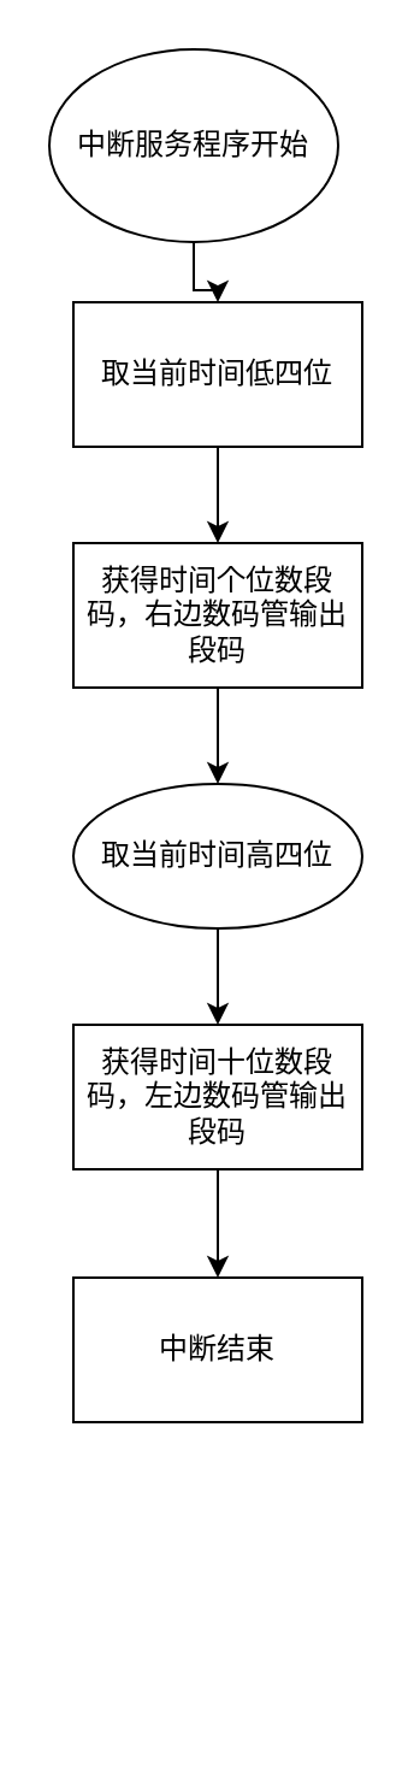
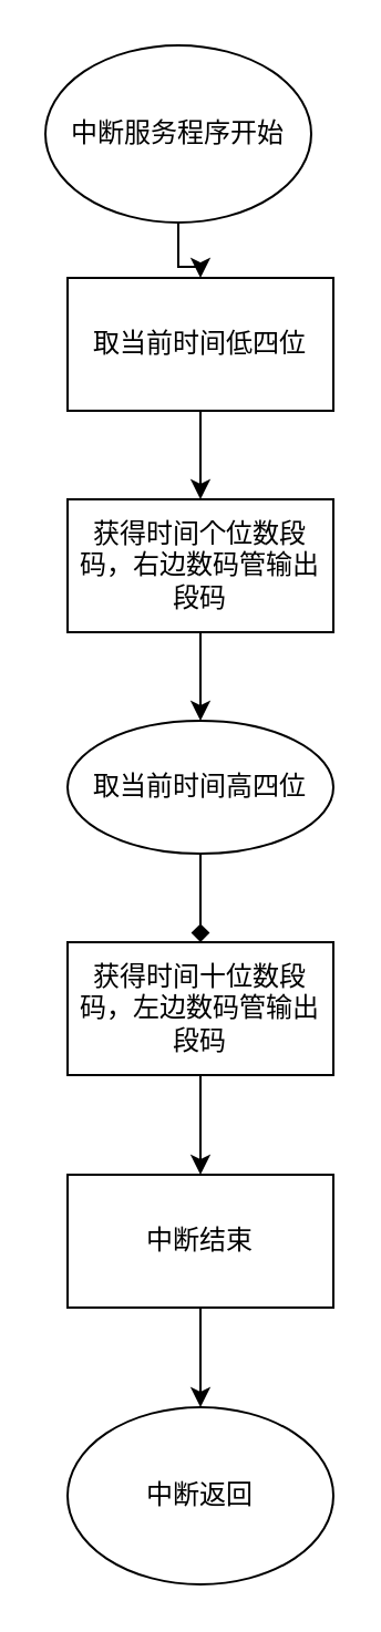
- <mxCell id="8" value="" style="edgeStyle=orthogonalEdgeStyle;rounded=0;orthogonalLoop=1;jettySize=auto;html=1;" edge="1" parent="1" source="9" target="11"><mxGeometry relative="1" as="geometry" /></mxCell>
+ <mxCell id="8" value="" style="edgeStyle=orthogonalEdgeStyle;rounded=0;orthogonalLoop=1;jettySize=auto;html=1;endArrow=diamond;" edge="1" parent="1" source="9" target="11"><mxGeometry relative="1" as="geometry" /></mxCell>
+ <mxCell id="12" value="" style="edgeStyle=orthogonalEdgeStyle;rounded=0;orthogonalLoop=1;jettySize=auto;html=1;" edge="1" parent="1" source="13" target="14"><mxGeometry relative="1" as="geometry" /></mxCell>
+ <mxCell id="14" value="中断返回" style="ellipse;whiteSpace=wrap;html=1;" vertex="1" parent="1"><mxGeometry x="30" y="635" width="120" height="80" as="geometry" /></mxCell>
